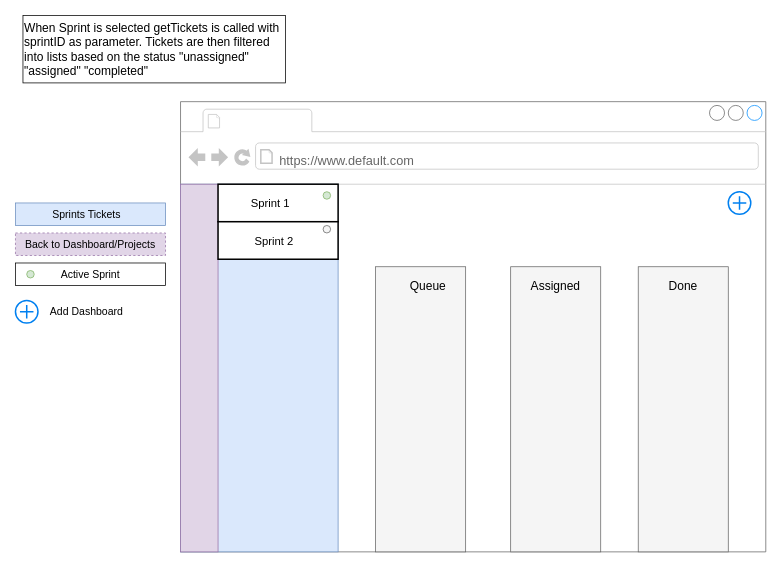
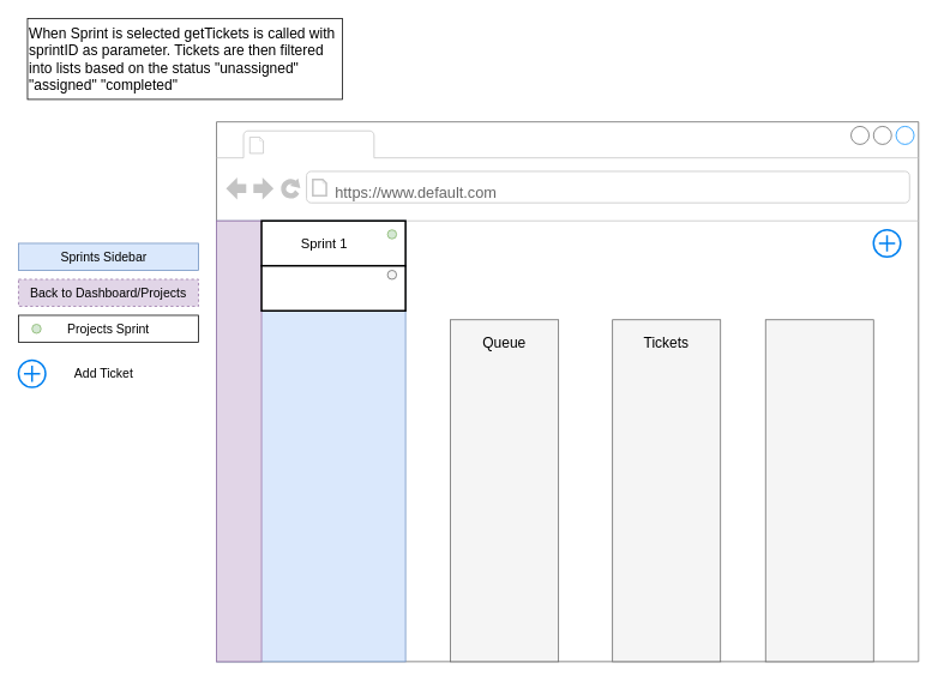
- <mxCell id="20" value="&lt;font style=&quot;font-size: 14px&quot;&gt;Sprints Tickets&lt;/font&gt;" style="text;html=1;strokeColor=none;fillColor=none;align=center;verticalAlign=middle;whiteSpace=wrap;rounded=0;" parent="1" vertex="1"><mxGeometry x="45" y="265" width="140" height="40" as="geometry" /></mxCell>
+ <mxCell id="20" value="&lt;font style=&quot;font-size: 14px&quot;&gt;Sprints Sidebar&lt;/font&gt;" style="text;html=1;strokeColor=none;fillColor=none;align=center;verticalAlign=middle;whiteSpace=wrap;rounded=0;" parent="1" vertex="1"><mxGeometry x="45" y="265" width="140" height="40" as="geometry" /></mxCell>
- <mxCell id="10" value="&lt;font style=&quot;font-size: 15px&quot;&gt;Sprint 2&lt;/font&gt;" style="text;html=1;strokeColor=none;fillColor=none;align=center;verticalAlign=middle;whiteSpace=wrap;rounded=0;" vertex="1" parent="2"><mxGeometry x="80" y="175" width="90" height="20" as="geometry" /></mxCell>
- <mxCell id="22" value="&lt;font face=&quot;helvetica&quot; style=&quot;font-size: 14px&quot;&gt;Active Sprint&lt;/font&gt;" style="rounded=0;whiteSpace=wrap;html=1;container=1;" vertex="1" parent="1"><mxGeometry x="20" y="350" width="200" height="30" as="geometry"><mxRectangle x="30" y="340" width="110" height="20" as="alternateBounds" /></mxGeometry></mxCell>
+ <mxCell id="22" value="&lt;font face=&quot;helvetica&quot; style=&quot;font-size: 14px&quot;&gt;Projects Sprint&lt;/font&gt;" style="rounded=0;whiteSpace=wrap;html=1;container=1;" vertex="1" parent="1"><mxGeometry x="20" y="350" width="200" height="30" as="geometry"><mxRectangle x="30" y="340" width="110" height="20" as="alternateBounds" /></mxGeometry></mxCell>
- <mxCell id="14" value="&lt;span style=&quot;font-size: 16px&quot;&gt;Queue&lt;/span&gt;" style="text;html=1;strokeColor=none;fillColor=none;align=center;verticalAlign=middle;whiteSpace=wrap;rounded=0;" vertex="1" parent="2"><mxGeometry x="290" y="235" width="80" height="20" as="geometry" /></mxCell>
+ <mxCell id="14" value="&lt;span style=&quot;font-size: 16px&quot;&gt;Queue&lt;/span&gt;" style="text;html=1;strokeColor=none;fillColor=none;align=center;verticalAlign=middle;whiteSpace=wrap;rounded=0;" vertex="1" parent="2"><mxGeometry x="280" y="235" width="80" height="20" as="geometry" /></mxCell>
- <mxCell id="15" value="&lt;span style=&quot;font-size: 16px&quot;&gt;Assigned&lt;/span&gt;" style="text;html=1;strokeColor=none;fillColor=none;align=center;verticalAlign=middle;whiteSpace=wrap;rounded=0;" vertex="1" parent="2"><mxGeometry x="455" y="235" width="90" height="20" as="geometry" /></mxCell>
+ <mxCell id="15" value="&lt;span style=&quot;font-size: 16px&quot;&gt;Tickets&lt;/span&gt;" style="text;html=1;strokeColor=none;fillColor=none;align=center;verticalAlign=middle;whiteSpace=wrap;rounded=0;" vertex="1" parent="2"><mxGeometry x="455" y="235" width="90" height="20" as="geometry" /></mxCell>
- <mxCell id="16" value="&lt;span style=&quot;font-size: 16px&quot;&gt;Done&lt;/span&gt;" style="text;html=1;strokeColor=none;fillColor=none;align=center;verticalAlign=middle;whiteSpace=wrap;rounded=0;" vertex="1" parent="2"><mxGeometry x="630" y="235" width="80" height="20" as="geometry" /></mxCell>
- <mxCell id="25" value="&lt;font style=&quot;font-size: 14px&quot;&gt;Add Dashboard&lt;/font&gt;" style="text;html=1;strokeColor=none;fillColor=none;align=center;verticalAlign=middle;whiteSpace=wrap;rounded=0;" vertex="1" parent="1"><mxGeometry x="45" y="395" width="140" height="40" as="geometry" /></mxCell>
+ <mxCell id="25" value="&lt;font style=&quot;font-size: 14px&quot;&gt;Add Ticket&lt;/font&gt;" style="text;html=1;strokeColor=none;fillColor=none;align=center;verticalAlign=middle;whiteSpace=wrap;rounded=0;" vertex="1" parent="1"><mxGeometry x="45" y="395" width="140" height="40" as="geometry" /></mxCell>
